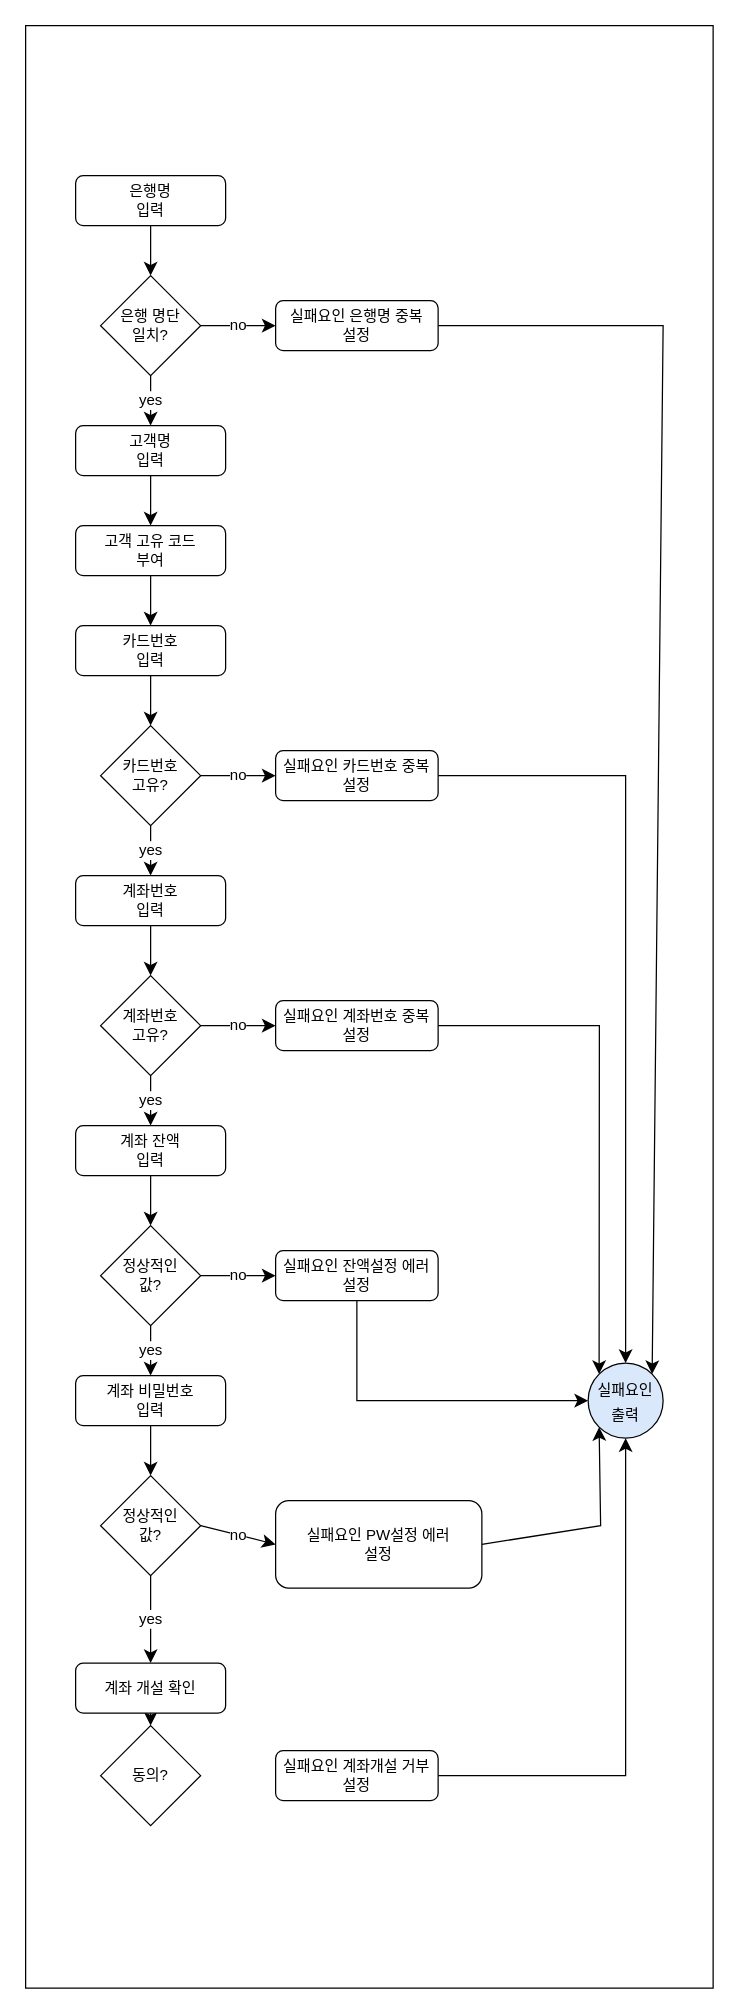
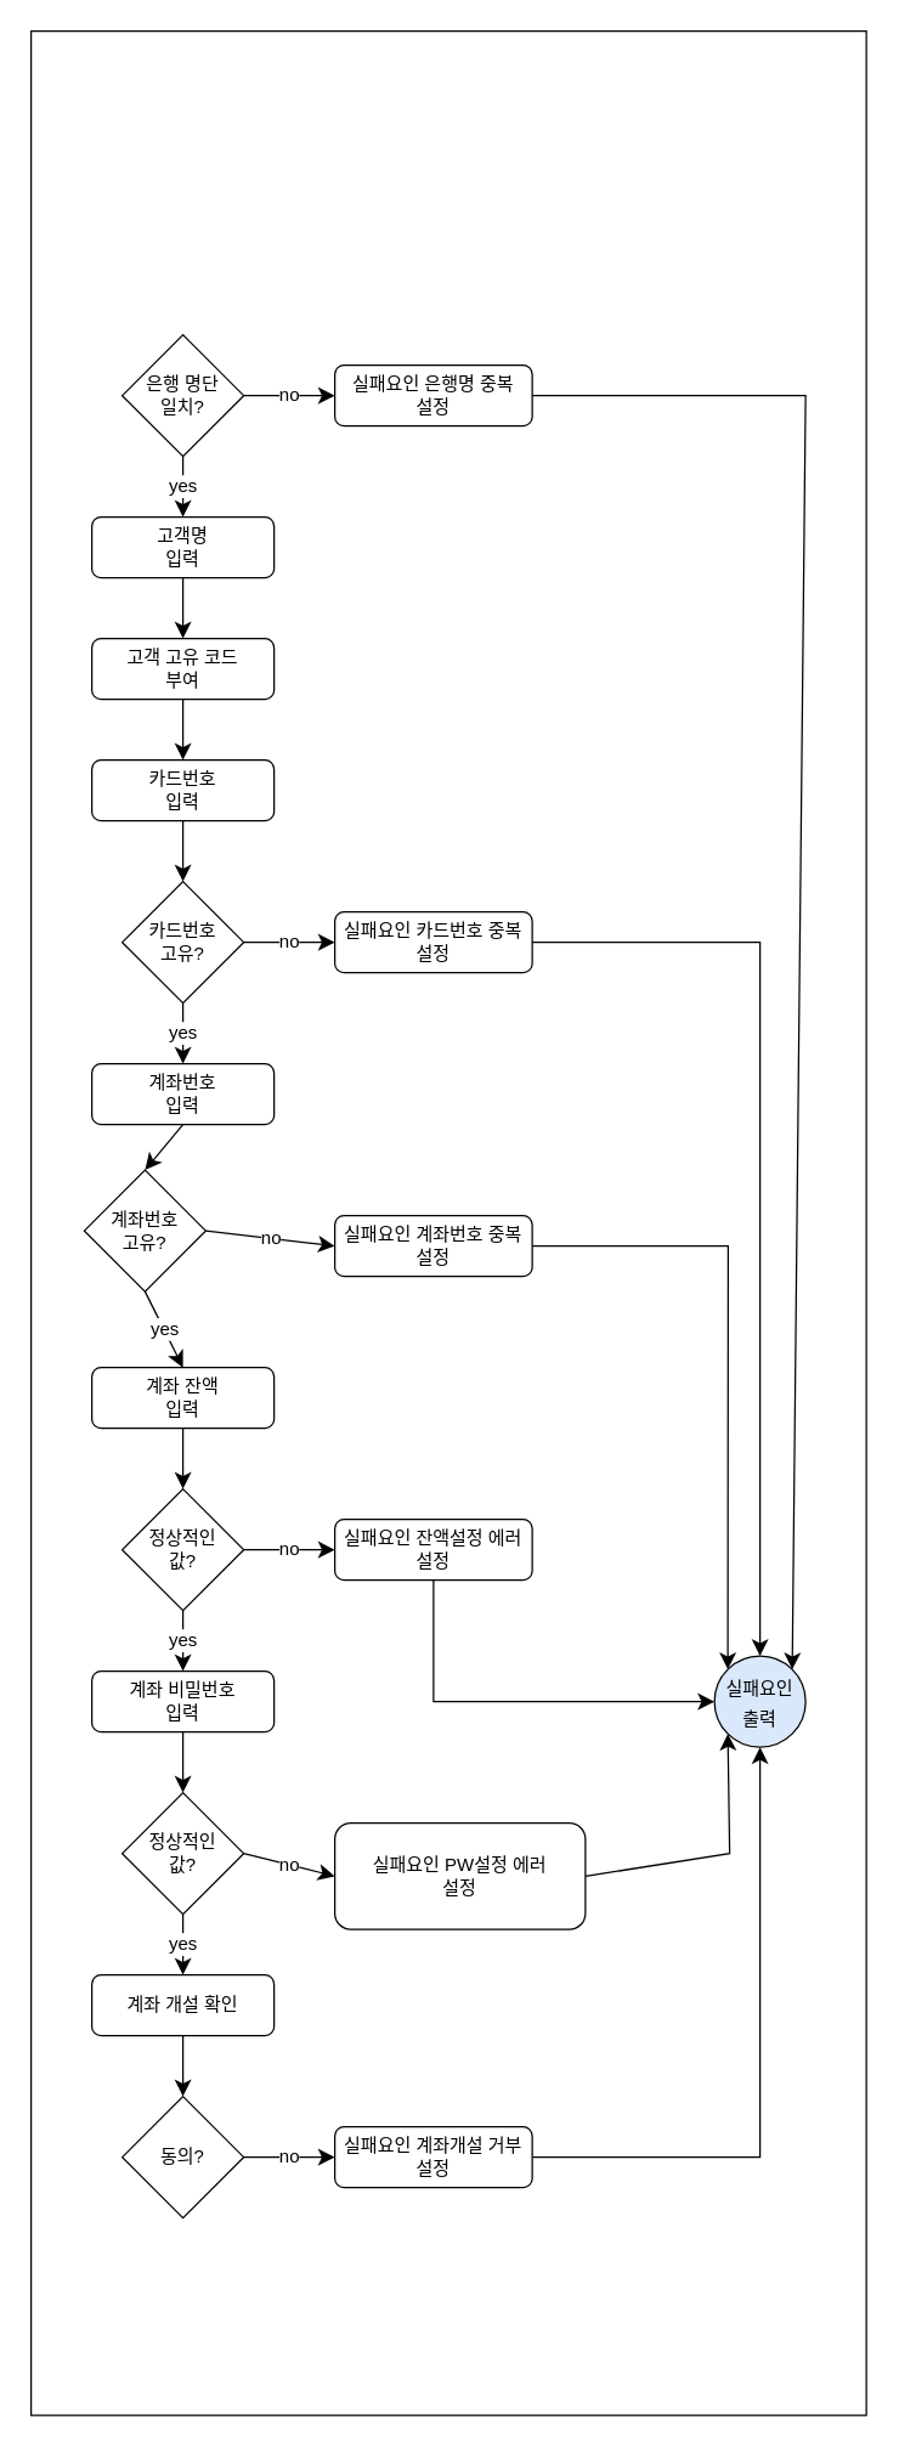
- <mxCell id="4" value="은행명&lt;br&gt;입력" style="rounded=1;whiteSpace=wrap;html=1;fontSize=12;glass=0;strokeWidth=1;shadow=0;" vertex="1" parent="1"><mxGeometry x="60" y="140" width="120" height="40" as="geometry" /></mxCell>
- <mxCell id="3" style="edgeStyle=none;curved=1;rounded=0;orthogonalLoop=1;jettySize=auto;html=1;exitX=0.5;exitY=1;exitDx=0;exitDy=0;entryX=0.5;entryY=0;entryDx=0;entryDy=0;fontSize=12;startSize=8;endSize=8;" edge="1" parent="1" source="4" target="7"><mxGeometry relative="1" as="geometry" /></mxCell>
- <mxCell id="21" value="계좌번호&lt;br style=&quot;font-size: 12px;&quot;&gt;고유?" style="rhombus;whiteSpace=wrap;html=1;fontSize=12;" vertex="1" parent="1"><mxGeometry x="80" y="780" width="80" height="80" as="geometry" /></mxCell>
+ <mxCell id="21" value="계좌번호&lt;br style=&quot;font-size: 12px;&quot;&gt;고유?" style="rhombus;whiteSpace=wrap;html=1;fontSize=12;" vertex="1" parent="1"><mxGeometry x="55" y="770" width="80" height="80" as="geometry" /></mxCell>
- <mxCell id="33" value="계좌 개설 확인" style="rounded=1;whiteSpace=wrap;html=1;fontSize=12;glass=0;strokeWidth=1;shadow=0;" vertex="1" parent="1"><mxGeometry x="60" y="1330" width="120" height="40" as="geometry" /></mxCell>
+ <mxCell id="33" value="계좌 개설 확인" style="rounded=1;whiteSpace=wrap;html=1;fontSize=12;glass=0;strokeWidth=1;shadow=0;" vertex="1" parent="1"><mxGeometry x="60" y="1300" width="120" height="40" as="geometry" /></mxCell>
+ <mxCell id="34" value="no" style="edgeStyle=none;curved=1;rounded=0;orthogonalLoop=1;jettySize=auto;html=1;exitX=1;exitY=0.5;exitDx=0;exitDy=0;entryX=0;entryY=0.5;entryDx=0;entryDy=0;fontSize=12;startSize=8;endSize=8;" edge="1" parent="1" source="35" target="47"><mxGeometry relative="1" as="geometry" /></mxCell>
